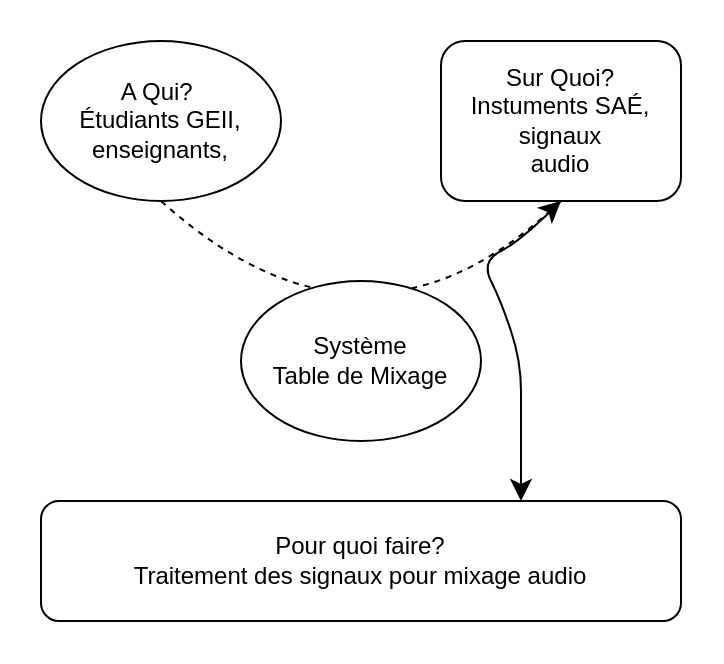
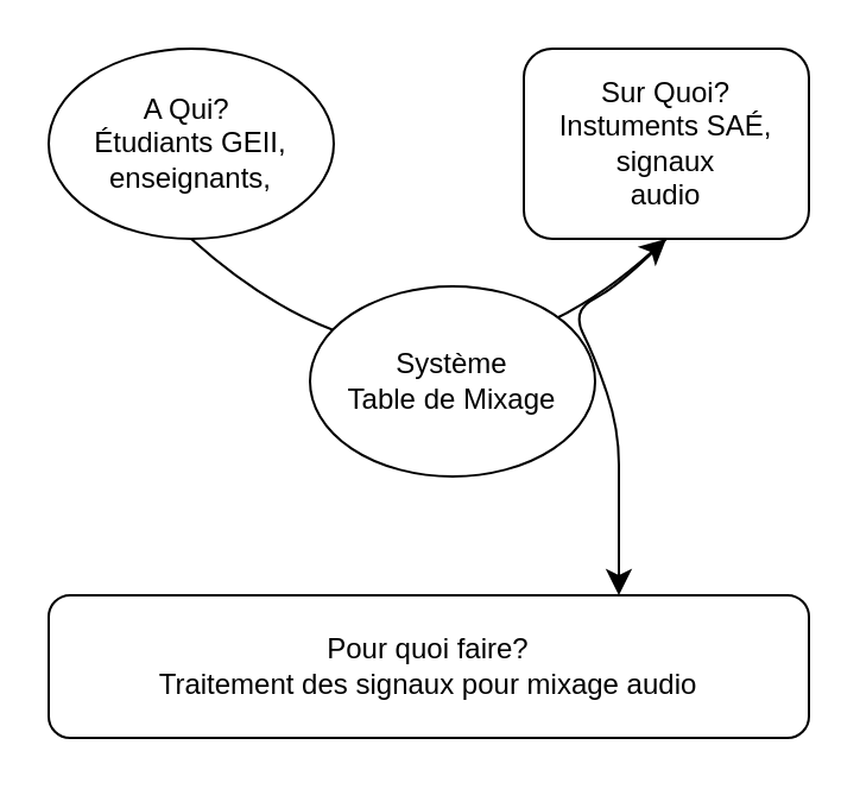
- <mxCell id="2" style="edgeStyle=none;curved=1;rounded=0;orthogonalLoop=1;jettySize=auto;html=1;exitX=0.5;exitY=1;exitDx=0;exitDy=0;entryX=0.5;entryY=1;entryDx=0;entryDy=0;fontSize=12;startSize=8;endSize=8;dashed=1;" edge="1" parent="1" source="3" target="4"><mxGeometry relative="1" as="geometry"><Array as="points"><mxPoint x="180" y="190" /></Array></mxGeometry></mxCell>
+ <mxCell id="2" style="edgeStyle=none;curved=1;rounded=0;orthogonalLoop=1;jettySize=auto;html=1;exitX=0.5;exitY=1;exitDx=0;exitDy=0;entryX=0.5;entryY=1;entryDx=0;entryDy=0;fontSize=12;startSize=8;endSize=8;" edge="1" parent="1" source="3" target="4"><mxGeometry relative="1" as="geometry"><Array as="points"><mxPoint x="180" y="190" /></Array></mxGeometry></mxCell>
- <mxCell id="5" value="Système&lt;div&gt;Table de Mixage&lt;/div&gt;" style="ellipse;whiteSpace=wrap;html=1;" vertex="1" parent="1"><mxGeometry x="120" y="140" width="120" height="80" as="geometry" /></mxCell>
+ <mxCell id="5" value="Système&lt;div&gt;Table de Mixage&lt;/div&gt;" style="ellipse;whiteSpace=wrap;html=1;" vertex="1" parent="1"><mxGeometry x="130" y="120" width="120" height="80" as="geometry" /></mxCell>
